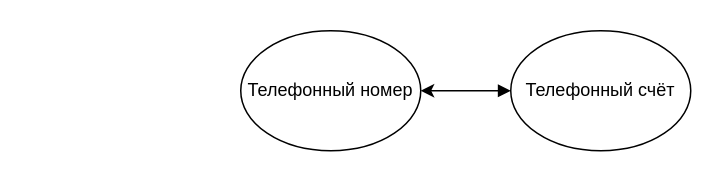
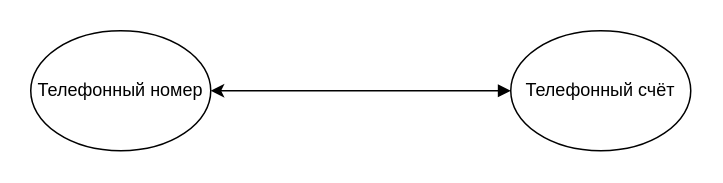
- <mxCell id="2" value="Телефонный номер" style="ellipse;whiteSpace=wrap;html=1;" parent="1" vertex="1"><mxGeometry x="160" y="20" width="120" height="80" as="geometry" /></mxCell>
+ <mxCell id="2" value="Телефонный номер" style="ellipse;whiteSpace=wrap;html=1;" parent="1" vertex="1"><mxGeometry x="20" y="20" width="120" height="80" as="geometry" /></mxCell>
